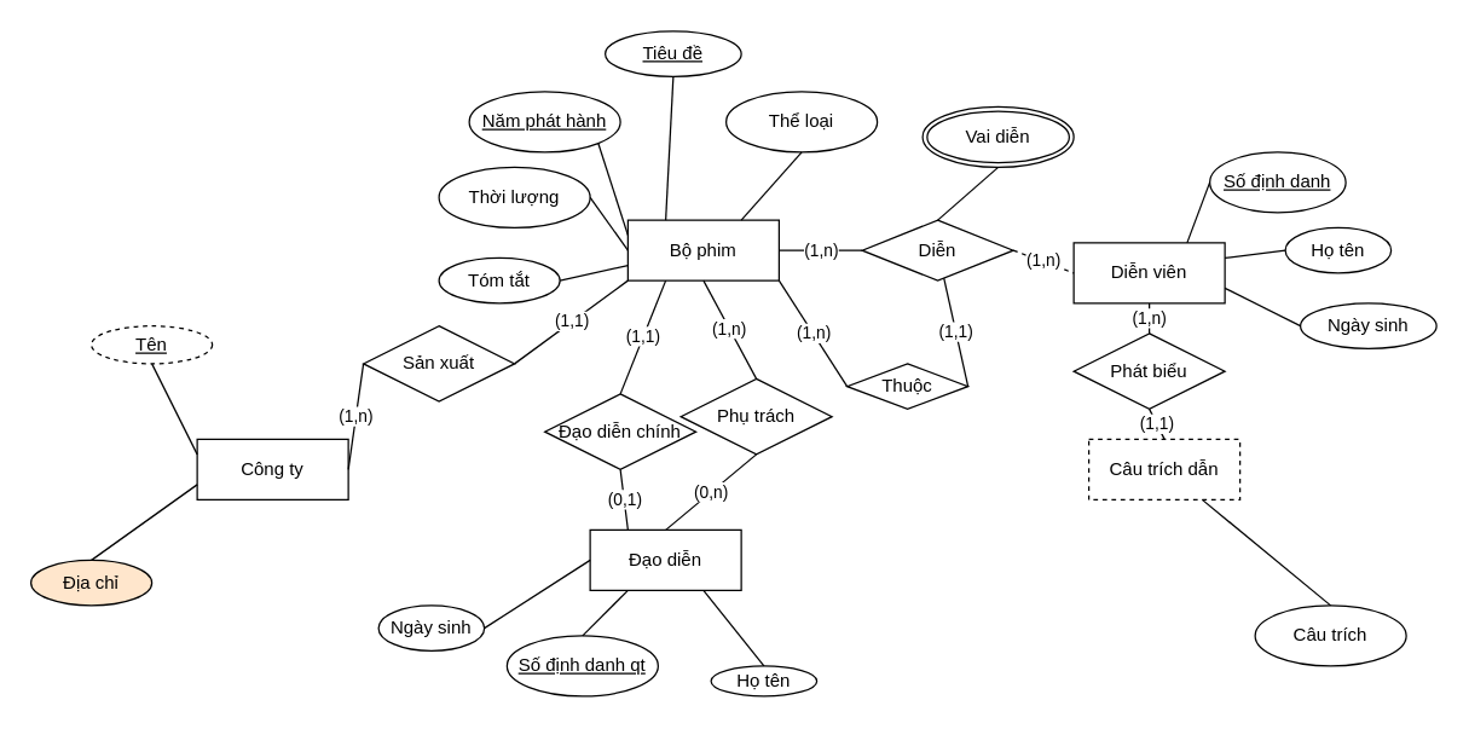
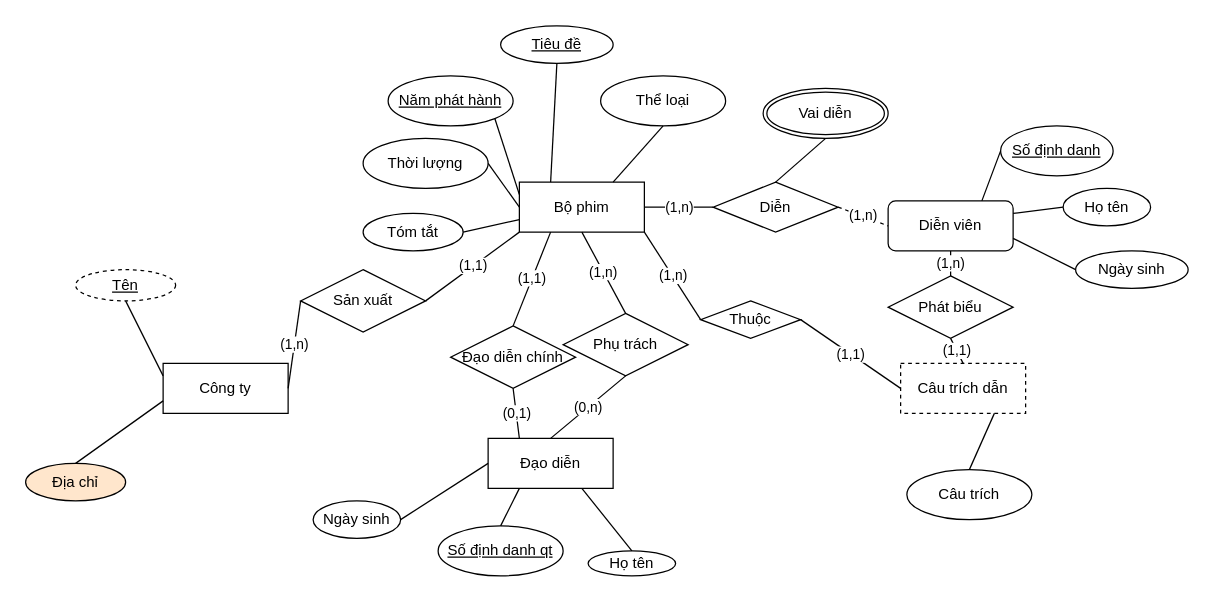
- <mxCell id="11" value="Diễn viên" style="whiteSpace=wrap;html=1;align=center;" vertex="1" parent="1"><mxGeometry x="710" y="160" width="100" height="40" as="geometry" /></mxCell>
+ <mxCell id="11" value="Diễn viên" style="whiteSpace=wrap;html=1;align=center;rounded=1;" vertex="1" parent="1"><mxGeometry x="710" y="160" width="100" height="40" as="geometry" /></mxCell>
- <mxCell id="51" value="(1,1)" style="endArrow=none;html=1;rounded=0;exitX=1;exitY=0.5;exitDx=0;exitDy=0;" edge="1" parent="1" source="49" target="20"><mxGeometry relative="1" as="geometry"><mxPoint x="590" y="270" as="sourcePoint" /><mxPoint x="750" y="270" as="targetPoint" /></mxGeometry></mxCell>
+ <mxCell id="51" value="(1,1)" style="endArrow=none;html=1;rounded=0;entryX=0;entryY=0.5;entryDx=0;entryDy=0;exitX=1;exitY=0.5;exitDx=0;exitDy=0;" edge="1" parent="1" source="49" target="46"><mxGeometry relative="1" as="geometry"><mxPoint x="590" y="270" as="sourcePoint" /><mxPoint x="750" y="270" as="targetPoint" /></mxGeometry></mxCell>
- <mxCell id="47" value="Câu trích" style="ellipse;whiteSpace=wrap;html=1;align=center;" vertex="1" parent="1"><mxGeometry x="830" y="400" width="100" height="40" as="geometry" /></mxCell>
+ <mxCell id="47" value="Câu trích" style="ellipse;whiteSpace=wrap;html=1;align=center;" vertex="1" parent="1"><mxGeometry x="725" y="375" width="100" height="40" as="geometry" /></mxCell>
- <mxCell id="26" value="&lt;u&gt;Số định danh qt&lt;/u&gt;" style="ellipse;whiteSpace=wrap;html=1;align=center;" vertex="1" parent="1"><mxGeometry x="335" y="420" width="100" height="40" as="geometry" /></mxCell>
+ <mxCell id="26" value="&lt;u&gt;Số định danh qt&lt;/u&gt;" style="ellipse;whiteSpace=wrap;html=1;align=center;" vertex="1" parent="1"><mxGeometry x="350" y="420" width="100" height="40" as="geometry" /></mxCell>
